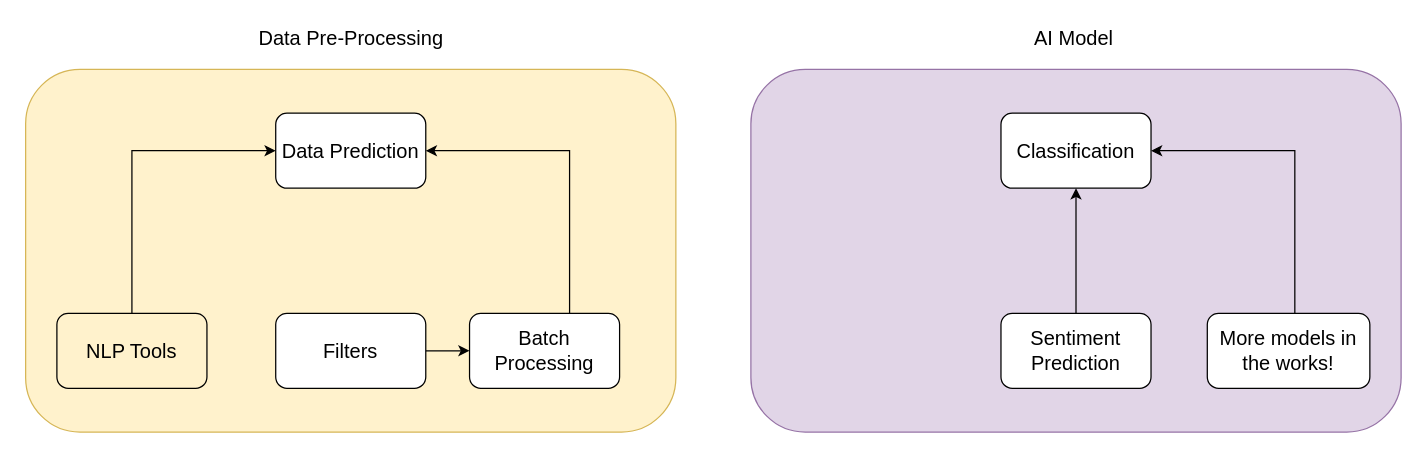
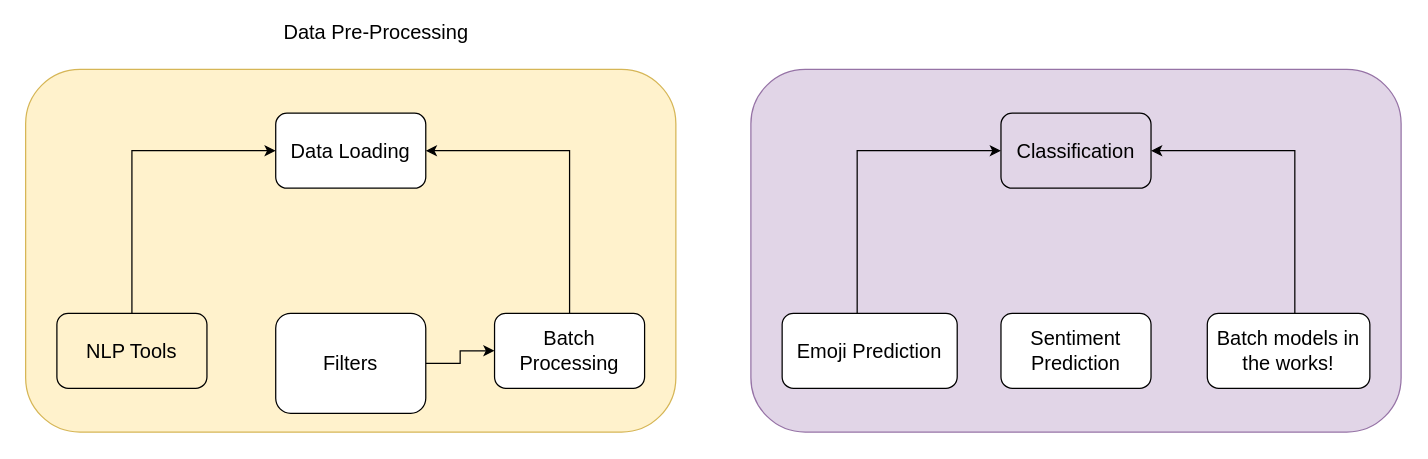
- <mxCell id="20" value="&lt;font style=&quot;font-size: 16px&quot;&gt;Data Pre-Processing&lt;/font&gt;" style="text;html=1;strokeColor=none;fillColor=none;align=center;verticalAlign=middle;whiteSpace=wrap;rounded=0;" vertex="1" parent="1"><mxGeometry x="202" y="20" width="157" height="20" as="geometry" /></mxCell>
+ <mxCell id="20" value="&lt;font style=&quot;font-size: 16px&quot;&gt;Data Pre-Processing&lt;/font&gt;" style="text;html=1;strokeColor=none;fillColor=none;align=center;verticalAlign=middle;whiteSpace=wrap;rounded=0;" vertex="1" parent="1"><mxGeometry x="222" y="15" width="157" height="20" as="geometry" /></mxCell>
- <mxCell id="21" value="&lt;font style=&quot;font-size: 16px&quot;&gt;AI Model&lt;/font&gt;" style="text;html=1;strokeColor=none;fillColor=none;align=center;verticalAlign=middle;whiteSpace=wrap;rounded=0;" vertex="1" parent="1"><mxGeometry x="785" y="20" width="147" height="20" as="geometry" /></mxCell>
- <mxCell id="4" value="&lt;font style=&quot;font-size: 16px&quot;&gt;Data Prediction&lt;/font&gt;" style="rounded=1;whiteSpace=wrap;html=1;" vertex="1" parent="2"><mxGeometry x="175" width="120" height="60" as="geometry" /></mxCell>
+ <mxCell id="4" value="&lt;font style=&quot;font-size: 16px&quot;&gt;Data Loading&lt;/font&gt;" style="rounded=1;whiteSpace=wrap;html=1;" vertex="1" parent="2"><mxGeometry x="175" width="120" height="60" as="geometry" /></mxCell>
- <mxCell id="13" value="&lt;font style=&quot;font-size: 16px&quot;&gt;Classification&lt;/font&gt;" style="rounded=1;whiteSpace=wrap;html=1;" vertex="1" parent="11"><mxGeometry x="175" width="120" height="60" as="geometry" /></mxCell>
+ <mxCell id="13" value="&lt;font style=&quot;font-size: 16px&quot;&gt;Classification&lt;/font&gt;" style="rounded=1;whiteSpace=wrap;html=1;fillColor=#e1d5e7;" vertex="1" parent="11"><mxGeometry x="175" width="120" height="60" as="geometry" /></mxCell>
+ <mxCell id="18" style="edgeStyle=orthogonalEdgeStyle;rounded=0;orthogonalLoop=1;jettySize=auto;html=1;entryX=0;entryY=0.5;entryDx=0;entryDy=0;" edge="1" parent="11" source="19" target="13"><mxGeometry relative="1" as="geometry"><Array as="points"><mxPoint x="60" y="30" /></Array></mxGeometry></mxCell>
- <mxCell id="14" style="edgeStyle=orthogonalEdgeStyle;rounded=0;orthogonalLoop=1;jettySize=auto;html=1;entryX=0.5;entryY=1;entryDx=0;entryDy=0;" edge="1" parent="11" source="15" target="13"><mxGeometry relative="1" as="geometry" /></mxCell>
- <mxCell id="6" value="&lt;font style=&quot;font-size: 16px&quot;&gt;Filters&lt;/font&gt;" style="rounded=1;whiteSpace=wrap;html=1;" vertex="1" parent="2"><mxGeometry x="175" y="160" width="120" height="60" as="geometry" /></mxCell>
+ <mxCell id="6" value="&lt;font style=&quot;font-size: 16px&quot;&gt;Filters&lt;/font&gt;" style="rounded=1;whiteSpace=wrap;html=1;" vertex="1" parent="2"><mxGeometry x="175" y="160" width="120" height="80" as="geometry" /></mxCell>
- <mxCell id="8" value="&lt;font style=&quot;font-size: 16px&quot;&gt;Batch Processing&lt;/font&gt;" style="rounded=1;whiteSpace=wrap;html=1;" vertex="1" parent="2"><mxGeometry x="330" y="160" width="120" height="60" as="geometry" /></mxCell>
+ <mxCell id="8" value="&lt;font style=&quot;font-size: 16px&quot;&gt;Batch Processing&lt;/font&gt;" style="rounded=1;whiteSpace=wrap;html=1;" vertex="1" parent="2"><mxGeometry x="350" y="160" width="120" height="60" as="geometry" /></mxCell>
+ <mxCell id="19" value="&lt;font style=&quot;font-size: 16px&quot;&gt;Emoji Prediction&lt;/font&gt;" style="rounded=1;whiteSpace=wrap;html=1;" vertex="1" parent="11"><mxGeometry y="160" width="140" height="60" as="geometry" /></mxCell>
- <mxCell id="17" value="&lt;font style=&quot;font-size: 16px&quot;&gt;More models in the works!&lt;/font&gt;" style="rounded=1;whiteSpace=wrap;html=1;" vertex="1" parent="11"><mxGeometry x="340" y="160" width="130" height="60" as="geometry" /></mxCell>
+ <mxCell id="17" value="&lt;font style=&quot;font-size: 16px&quot;&gt;Batch models in the works!&lt;/font&gt;" style="rounded=1;whiteSpace=wrap;html=1;" vertex="1" parent="11"><mxGeometry x="340" y="160" width="130" height="60" as="geometry" /></mxCell>
